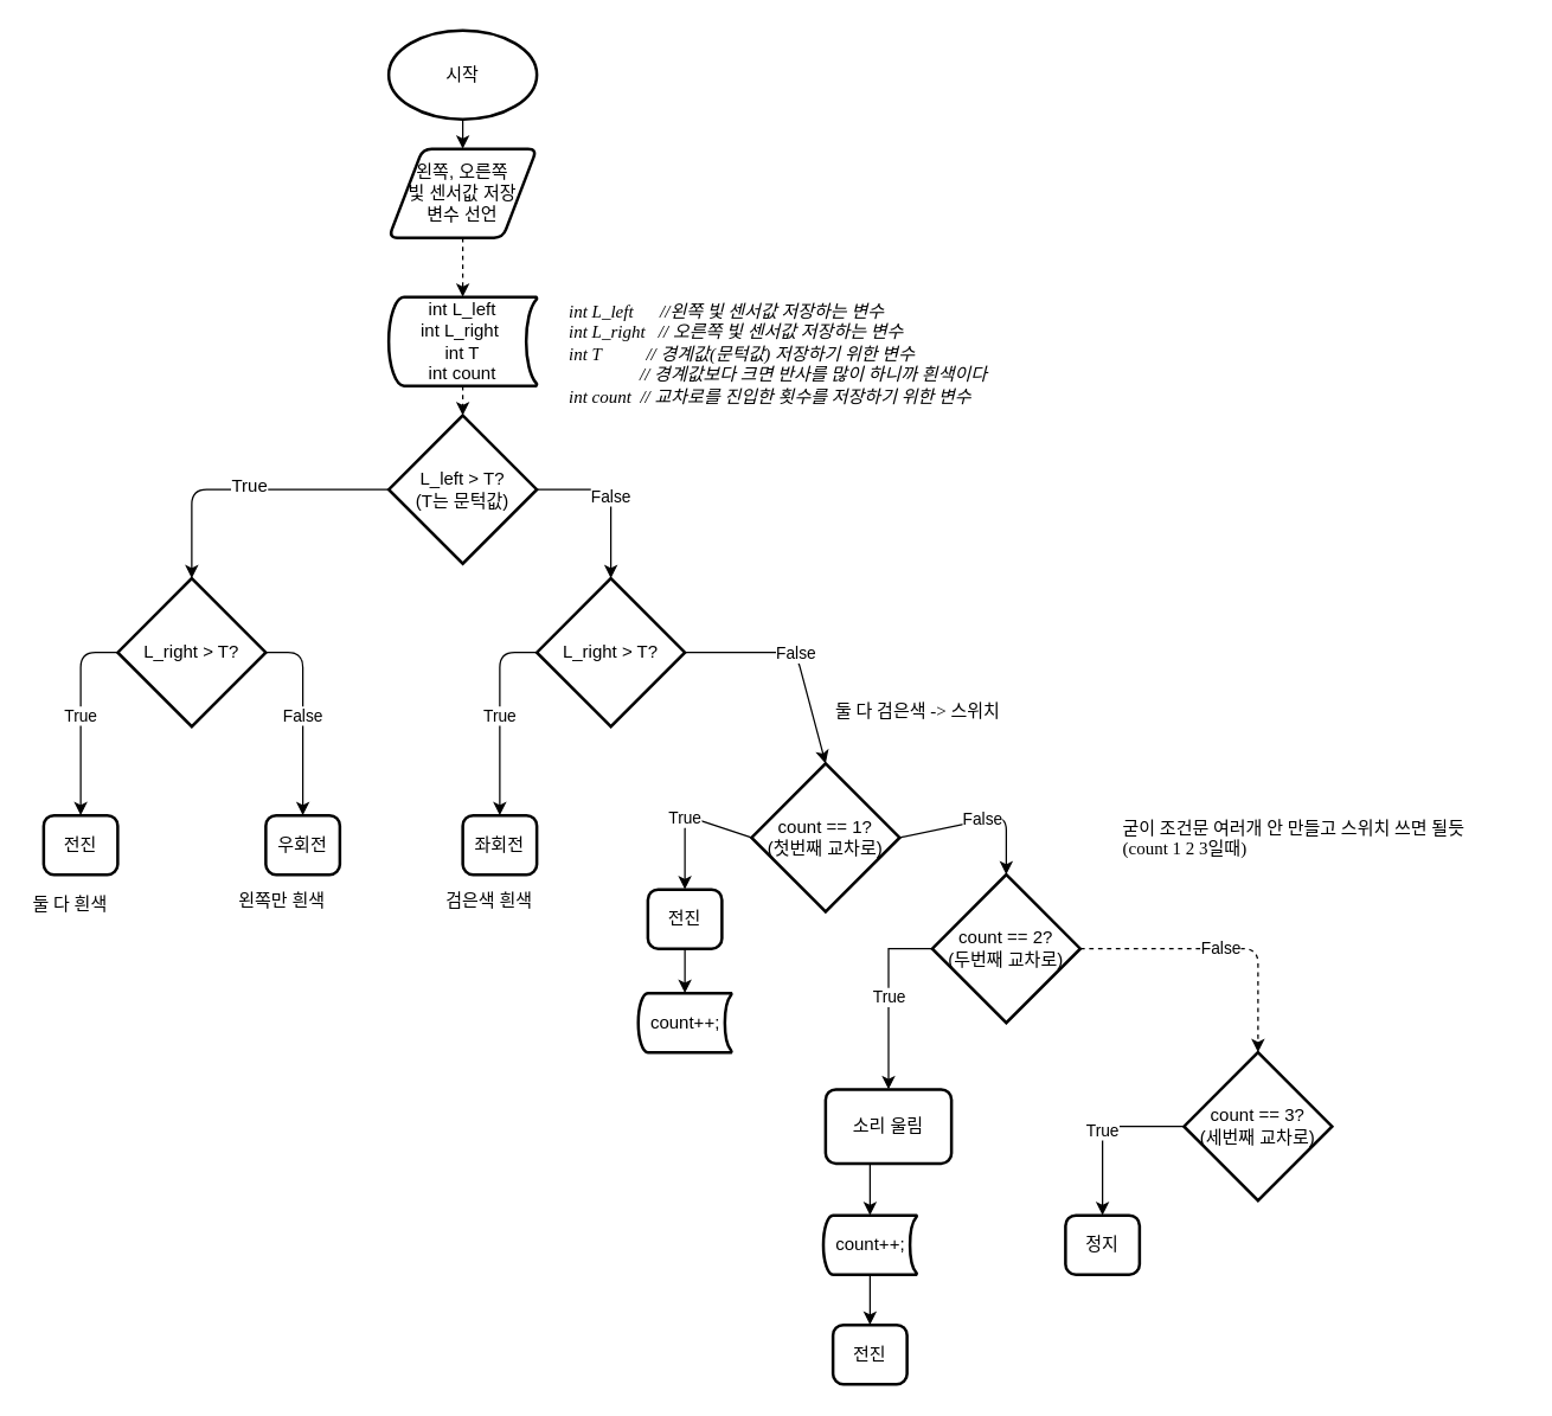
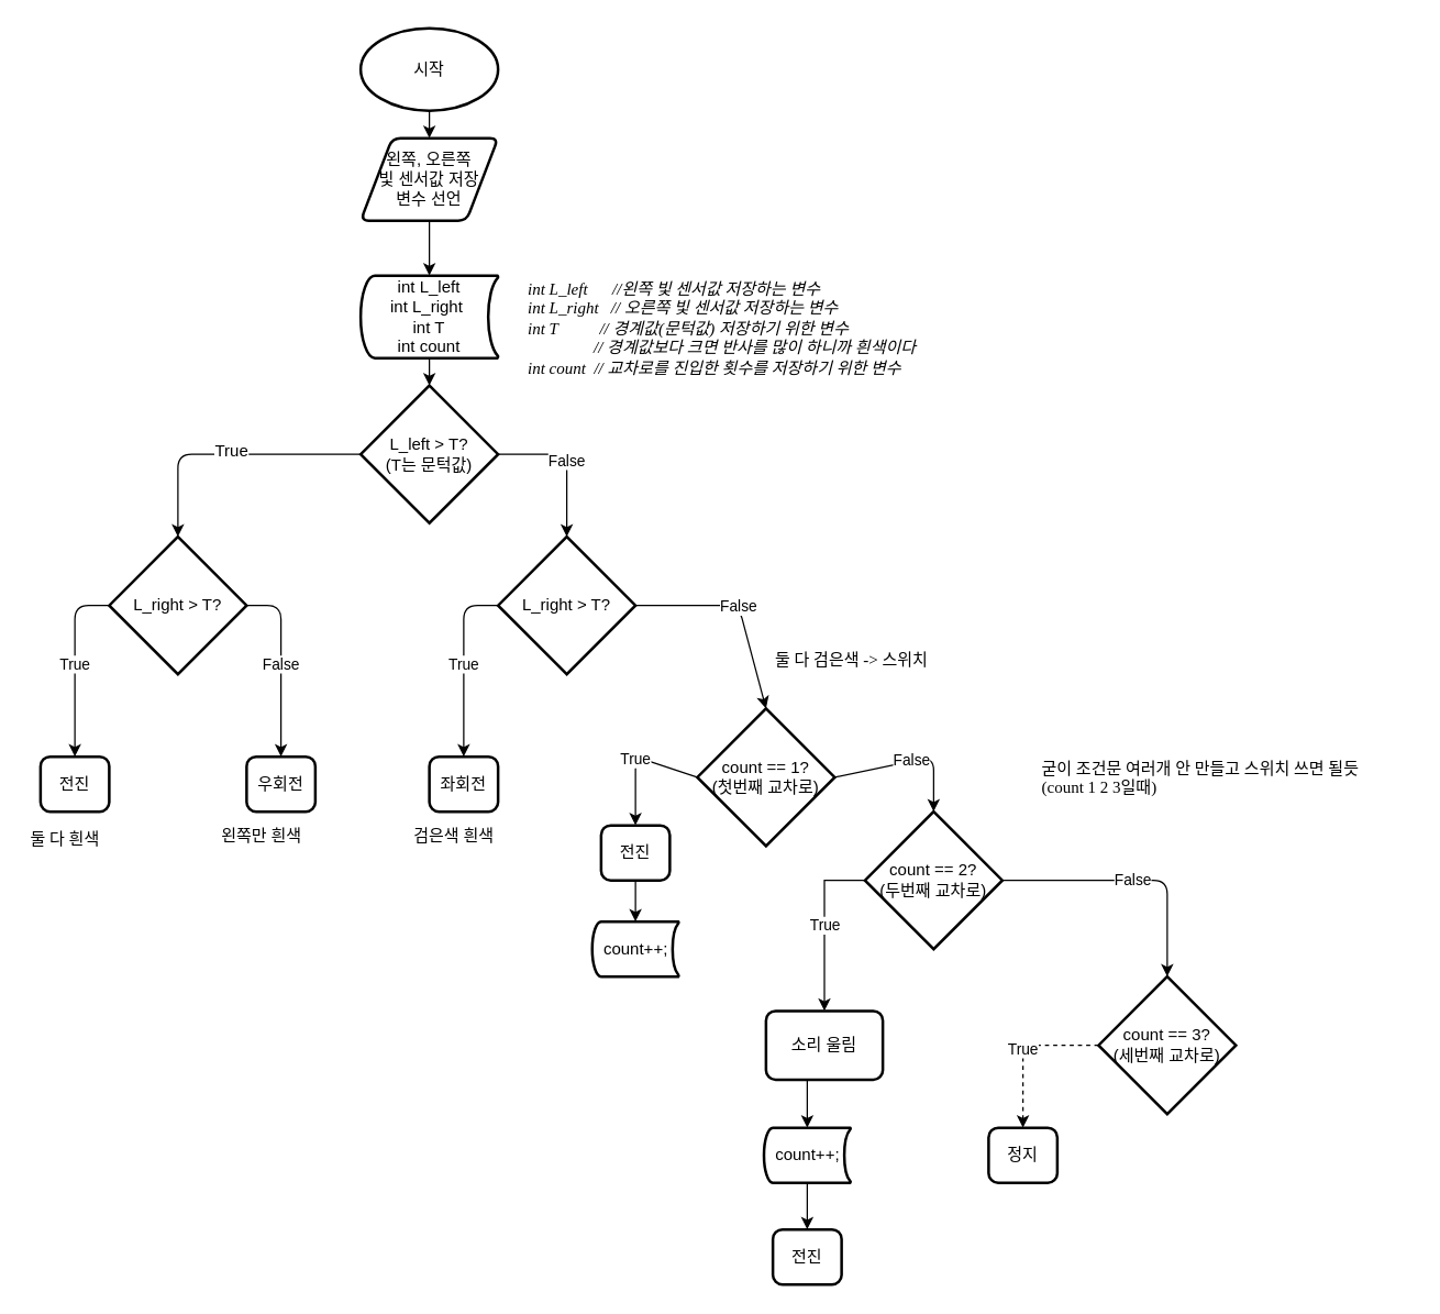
- <mxCell id="14" value="" style="endArrow=classic;html=1;exitX=0.5;exitY=1;exitDx=0;exitDy=0;entryX=0.5;entryY=0;entryDx=0;entryDy=0;entryPerimeter=0;dashed=1;" edge="1" parent="1" source="3" target="4"><mxGeometry width="50" height="50" relative="1" as="geometry"><mxPoint x="29" y="370" as="sourcePoint" /><mxPoint x="79" y="320" as="targetPoint" /></mxGeometry></mxCell>
+ <mxCell id="14" value="" style="endArrow=classic;html=1;exitX=0.5;exitY=1;exitDx=0;exitDy=0;entryX=0.5;entryY=0;entryDx=0;entryDy=0;entryPerimeter=0;" edge="1" parent="1" source="3" target="4"><mxGeometry width="50" height="50" relative="1" as="geometry"><mxPoint x="29" y="370" as="sourcePoint" /><mxPoint x="79" y="320" as="targetPoint" /></mxGeometry></mxCell>
- <mxCell id="15" value="" style="endArrow=classic;html=1;exitX=0.5;exitY=1;exitDx=0;exitDy=0;exitPerimeter=0;entryX=0.5;entryY=0;entryDx=0;entryDy=0;entryPerimeter=0;dashed=1;" edge="1" parent="1" source="4" target="5"><mxGeometry width="50" height="50" relative="1" as="geometry"><mxPoint x="29" y="370" as="sourcePoint" /><mxPoint x="79" y="320" as="targetPoint" /></mxGeometry></mxCell>
+ <mxCell id="15" value="" style="endArrow=classic;html=1;exitX=0.5;exitY=1;exitDx=0;exitDy=0;exitPerimeter=0;entryX=0.5;entryY=0;entryDx=0;entryDy=0;entryPerimeter=0;" edge="1" parent="1" source="4" target="5"><mxGeometry width="50" height="50" relative="1" as="geometry"><mxPoint x="29" y="370" as="sourcePoint" /><mxPoint x="79" y="320" as="targetPoint" /></mxGeometry></mxCell>
- <mxCell id="30" value="False" style="endArrow=classic;html=1;exitX=1;exitY=0.5;exitDx=0;exitDy=0;exitPerimeter=0;entryX=0.5;entryY=0;entryDx=0;entryDy=0;entryPerimeter=0;dashed=1;" edge="1" parent="1" source="27" target="29"><mxGeometry width="50" height="50" relative="1" as="geometry"><mxPoint x="597" y="560" as="sourcePoint" /><mxPoint x="689" y="600" as="targetPoint" /><Array as="points"><mxPoint x="849" y="640" /></Array></mxGeometry></mxCell>
+ <mxCell id="30" value="False" style="endArrow=classic;html=1;exitX=1;exitY=0.5;exitDx=0;exitDy=0;exitPerimeter=0;entryX=0.5;entryY=0;entryDx=0;entryDy=0;entryPerimeter=0;" edge="1" parent="1" source="27" target="29"><mxGeometry width="50" height="50" relative="1" as="geometry"><mxPoint x="597" y="560" as="sourcePoint" /><mxPoint x="689" y="600" as="targetPoint" /><Array as="points"><mxPoint x="849" y="640" /></Array></mxGeometry></mxCell>
- <mxCell id="35" value="True" style="endArrow=classic;html=1;exitX=0;exitY=0.5;exitDx=0;exitDy=0;exitPerimeter=0;entryX=0.5;entryY=0;entryDx=0;entryDy=0;" edge="1" parent="1" source="29" target="36"><mxGeometry width="50" height="50" relative="1" as="geometry"><mxPoint x="839" y="919" as="sourcePoint" /><mxPoint x="789" y="820" as="targetPoint" /><Array as="points"><mxPoint x="744" y="760" /></Array></mxGeometry></mxCell>
+ <mxCell id="35" value="True" style="endArrow=classic;html=1;exitX=0;exitY=0.5;exitDx=0;exitDy=0;exitPerimeter=0;entryX=0.5;entryY=0;entryDx=0;entryDy=0;dashed=1;" edge="1" parent="1" source="29" target="36"><mxGeometry width="50" height="50" relative="1" as="geometry"><mxPoint x="839" y="919" as="sourcePoint" /><mxPoint x="789" y="820" as="targetPoint" /><Array as="points"><mxPoint x="744" y="760" /></Array></mxGeometry></mxCell>
